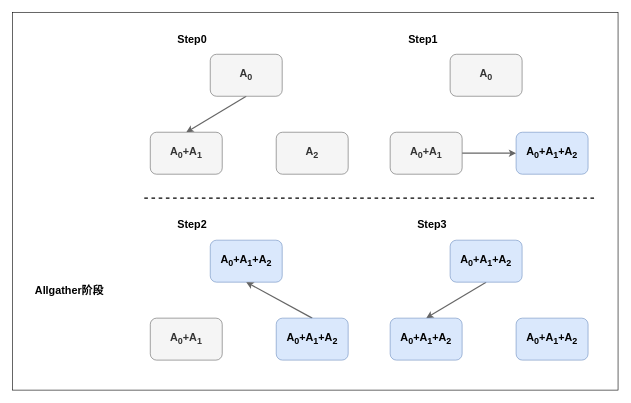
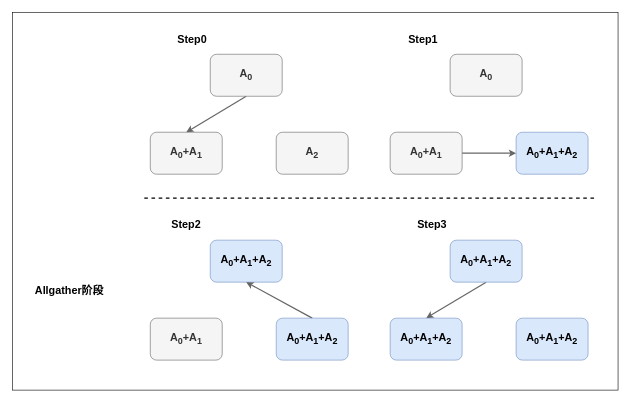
- <mxCell id="16" value="Step2" style="text;html=1;align=center;verticalAlign=middle;whiteSpace=wrap;rounded=0;shadow=0;fontSize=18;fontStyle=1" vertex="1" parent="1"><mxGeometry x="290" y="360" width="60" height="30" as="geometry" /></mxCell>
+ <mxCell id="16" value="Step2" style="text;html=1;align=center;verticalAlign=middle;whiteSpace=wrap;rounded=0;shadow=0;fontSize=18;fontStyle=1" vertex="1" parent="1"><mxGeometry x="280" y="360" width="60" height="30" as="geometry" /></mxCell>
